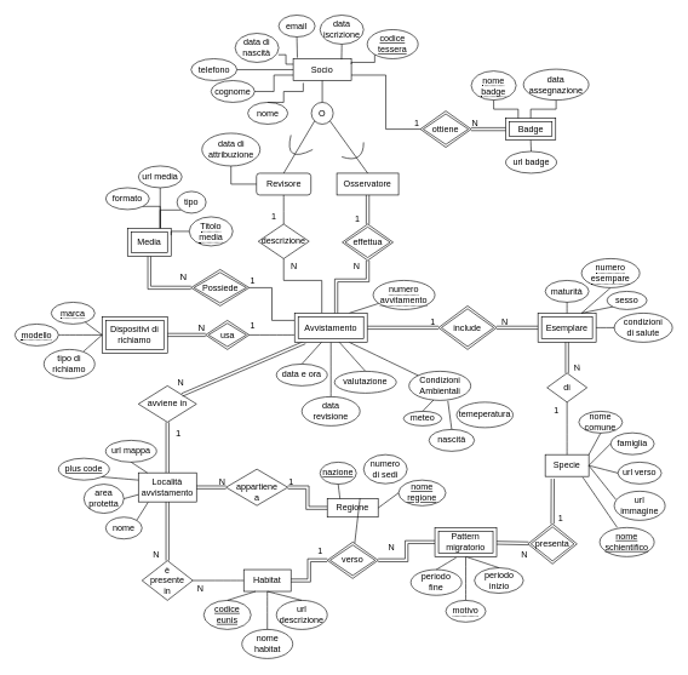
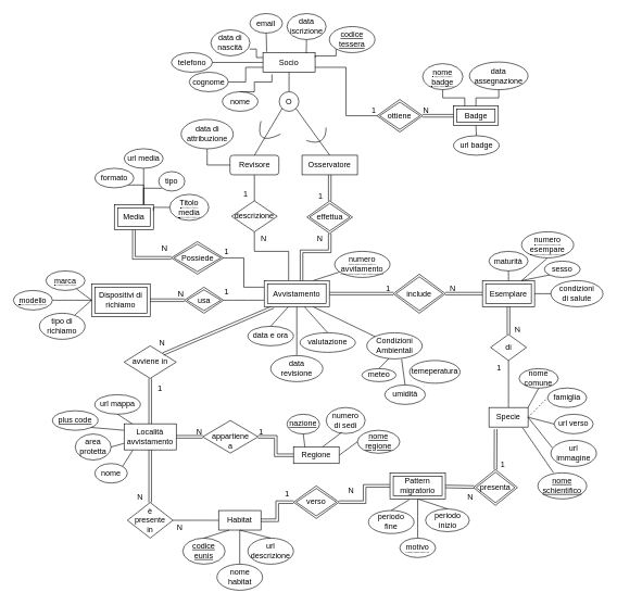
- <mxCell id="140" value="nascità" style="ellipse;whiteSpace=wrap;html=1;align=center;" parent="1" vertex="1"><mxGeometry x="590" y="590" width="62.5" height="30" as="geometry" /></mxCell>
+ <mxCell id="140" value="umidità" style="ellipse;whiteSpace=wrap;html=1;align=center;" parent="1" vertex="1"><mxGeometry x="590" y="590" width="62.5" height="30" as="geometry" /></mxCell>
- <mxCell id="105" value="" style="endArrow=none;html=1;rounded=0;fontSize=12;startSize=8;endSize=8;curved=1;exitX=1;exitY=0.5;exitDx=0;exitDy=0;entryX=0;entryY=0.5;entryDx=0;entryDy=0;" parent="1" source="43" target="100" edge="1"><mxGeometry relative="1" as="geometry"><mxPoint x="680" y="725" as="sourcePoint" /><mxPoint x="840" y="725" as="targetPoint" /></mxGeometry></mxCell>
+ <mxCell id="105" value="" style="endArrow=none;html=1;rounded=0;fontSize=12;startSize=8;endSize=8;curved=1;exitX=1;exitY=0.5;exitDx=0;exitDy=0;entryX=0;entryY=0.5;entryDx=0;entryDy=0;dashed=1;" parent="1" source="43" target="100" edge="1"><mxGeometry relative="1" as="geometry"><mxPoint x="680" y="725" as="sourcePoint" /><mxPoint x="840" y="725" as="targetPoint" /></mxGeometry></mxCell>
- <mxCell id="115" value="" style="endArrow=none;html=1;rounded=0;fontSize=12;startSize=8;endSize=8;curved=1;exitX=0.643;exitY=-0.02;exitDx=0;exitDy=0;exitPerimeter=0;" parent="1" source="37" target="171" edge="1"><mxGeometry relative="1" as="geometry"><mxPoint x="563.13" y="644.84" as="sourcePoint" /><mxPoint x="723.13" y="644.84" as="targetPoint" /></mxGeometry></mxCell>
+ <mxCell id="115" value="" style="endArrow=none;html=1;rounded=0;fontSize=12;startSize=8;endSize=8;curved=1;exitX=0.643;exitY=-0.02;exitDx=0;exitDy=0;entryX=0.396;entryY=0.959;entryDx=0;entryDy=0;entryPerimeter=0;exitPerimeter=0;" parent="1" source="37" target="113" edge="1"><mxGeometry relative="1" as="geometry"><mxPoint x="563.13" y="644.84" as="sourcePoint" /><mxPoint x="723.13" y="644.84" as="targetPoint" /></mxGeometry></mxCell>
